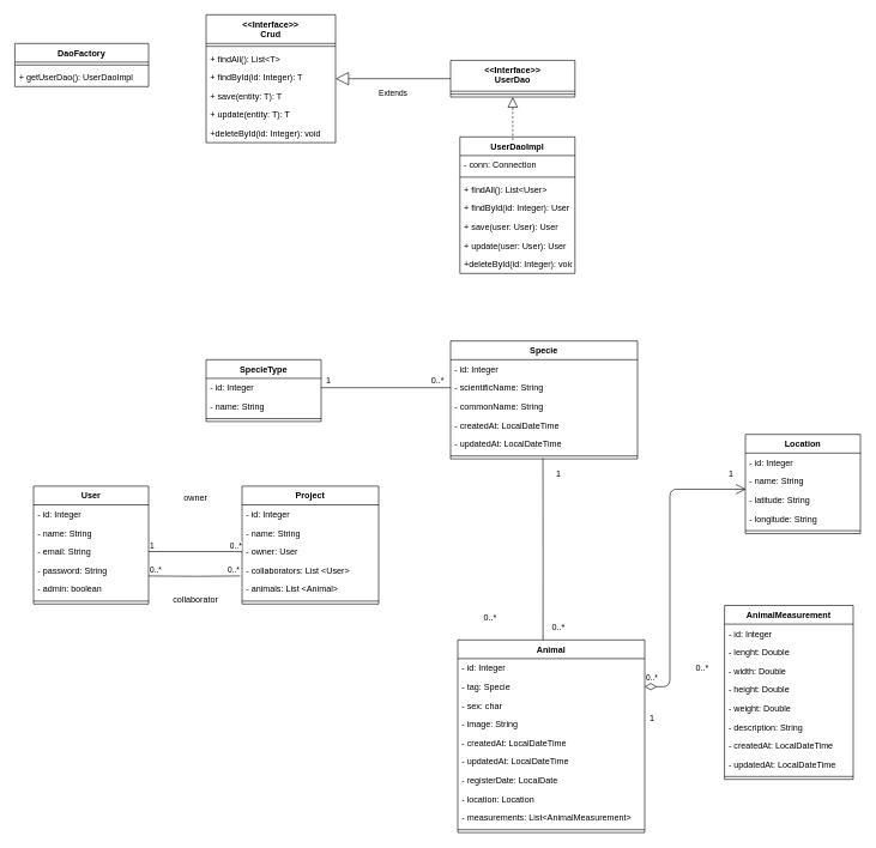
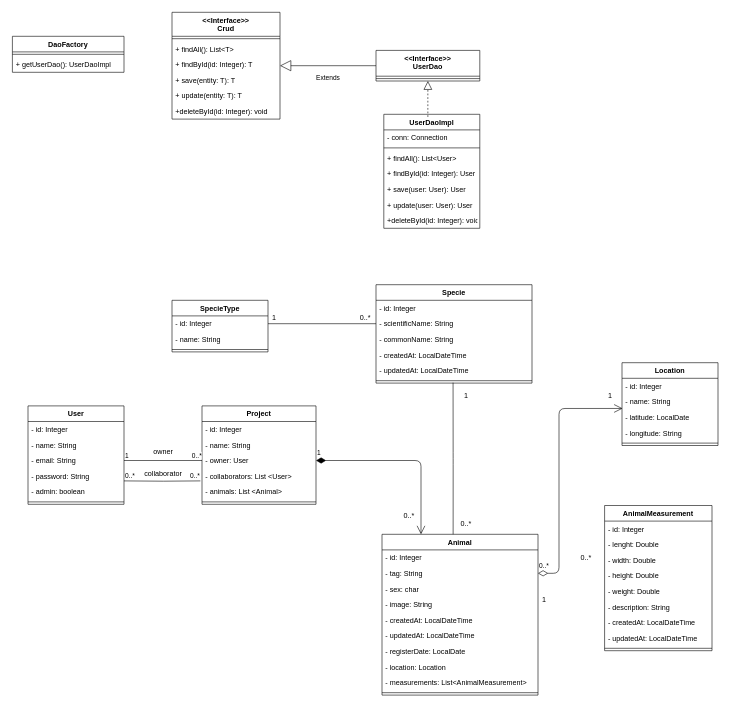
- <mxCell id="91" value="owner" style="text;html=1;resizable=0;autosize=1;align=center;verticalAlign=middle;points=[];fillColor=none;strokeColor=none;rounded=0;" vertex="1" parent="1"><mxGeometry x="246" y="682" width="50" height="20" as="geometry" /></mxCell>
+ <mxCell id="91" value="owner" style="text;html=1;resizable=0;autosize=1;align=center;verticalAlign=middle;points=[];fillColor=none;strokeColor=none;rounded=0;" vertex="1" parent="1"><mxGeometry x="246" y="742" width="50" height="20" as="geometry" /></mxCell>
- <mxCell id="5" value="- latitude: String" style="text;strokeColor=none;fillColor=none;align=left;verticalAlign=top;spacingLeft=4;spacingRight=4;overflow=hidden;rotatable=0;points=[[0,0.5],[1,0.5]];portConstraint=eastwest;" parent="2" vertex="1"><mxGeometry y="78" width="160" height="26" as="geometry" /></mxCell>
+ <mxCell id="5" value="- latitude: LocalDate" style="text;strokeColor=none;fillColor=none;align=left;verticalAlign=top;spacingLeft=4;spacingRight=4;overflow=hidden;rotatable=0;points=[[0,0.5],[1,0.5]];portConstraint=eastwest;" parent="2" vertex="1"><mxGeometry y="78" width="160" height="26" as="geometry" /></mxCell>
+ <mxCell id="40" value="1" style="endArrow=open;html=1;endSize=12;startArrow=diamondThin;startSize=14;startFill=1;edgeStyle=orthogonalEdgeStyle;align=left;verticalAlign=bottom;entryX=0.25;entryY=0;entryDx=0;entryDy=0;exitX=1;exitY=0.5;exitDx=0;exitDy=0;" parent="1" source="18" target="45" edge="1"><mxGeometry x="-1" y="3" relative="1" as="geometry"><mxPoint x="316" y="752" as="sourcePoint" /><mxPoint x="616" y="719.998" as="targetPoint" /></mxGeometry></mxCell>
- <mxCell id="95" value="collaborator" style="text;html=1;resizable=0;autosize=1;align=center;verticalAlign=middle;points=[];fillColor=none;strokeColor=none;rounded=0;" vertex="1" parent="1"><mxGeometry x="231" y="825" width="80" height="20" as="geometry" /></mxCell>
+ <mxCell id="95" value="collaborator" style="text;html=1;resizable=0;autosize=1;align=center;verticalAlign=middle;points=[];fillColor=none;strokeColor=none;rounded=0;" vertex="1" parent="1"><mxGeometry x="231" y="780" width="80" height="20" as="geometry" /></mxCell>
- <mxCell id="47" value="- tag: Specie" style="text;strokeColor=none;fillColor=none;align=left;verticalAlign=top;spacingLeft=4;spacingRight=4;overflow=hidden;rotatable=0;points=[[0,0.5],[1,0.5]];portConstraint=eastwest;" parent="45" vertex="1"><mxGeometry y="52" width="260" height="26" as="geometry" /></mxCell>
+ <mxCell id="47" value="- tag: String" style="text;strokeColor=none;fillColor=none;align=left;verticalAlign=top;spacingLeft=4;spacingRight=4;overflow=hidden;rotatable=0;points=[[0,0.5],[1,0.5]];portConstraint=eastwest;" parent="45" vertex="1"><mxGeometry y="52" width="260" height="26" as="geometry" /></mxCell>
